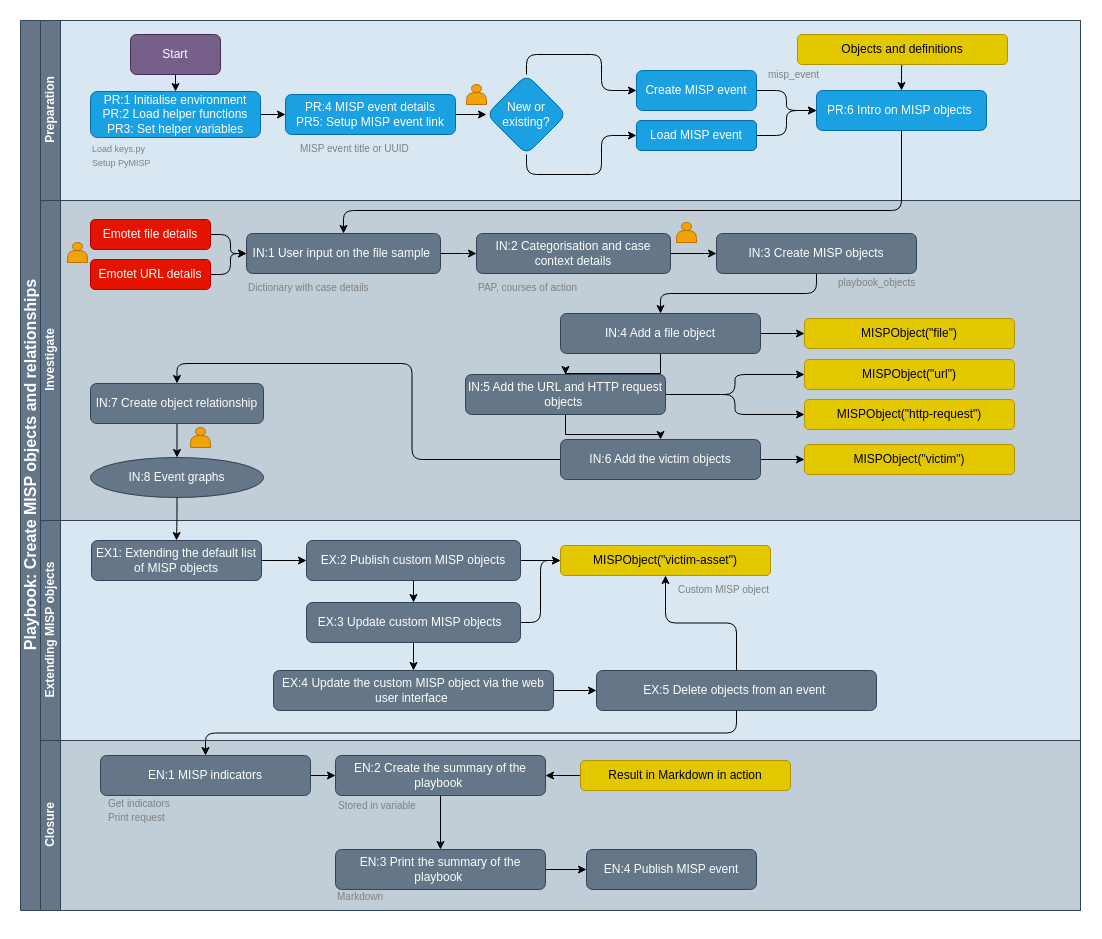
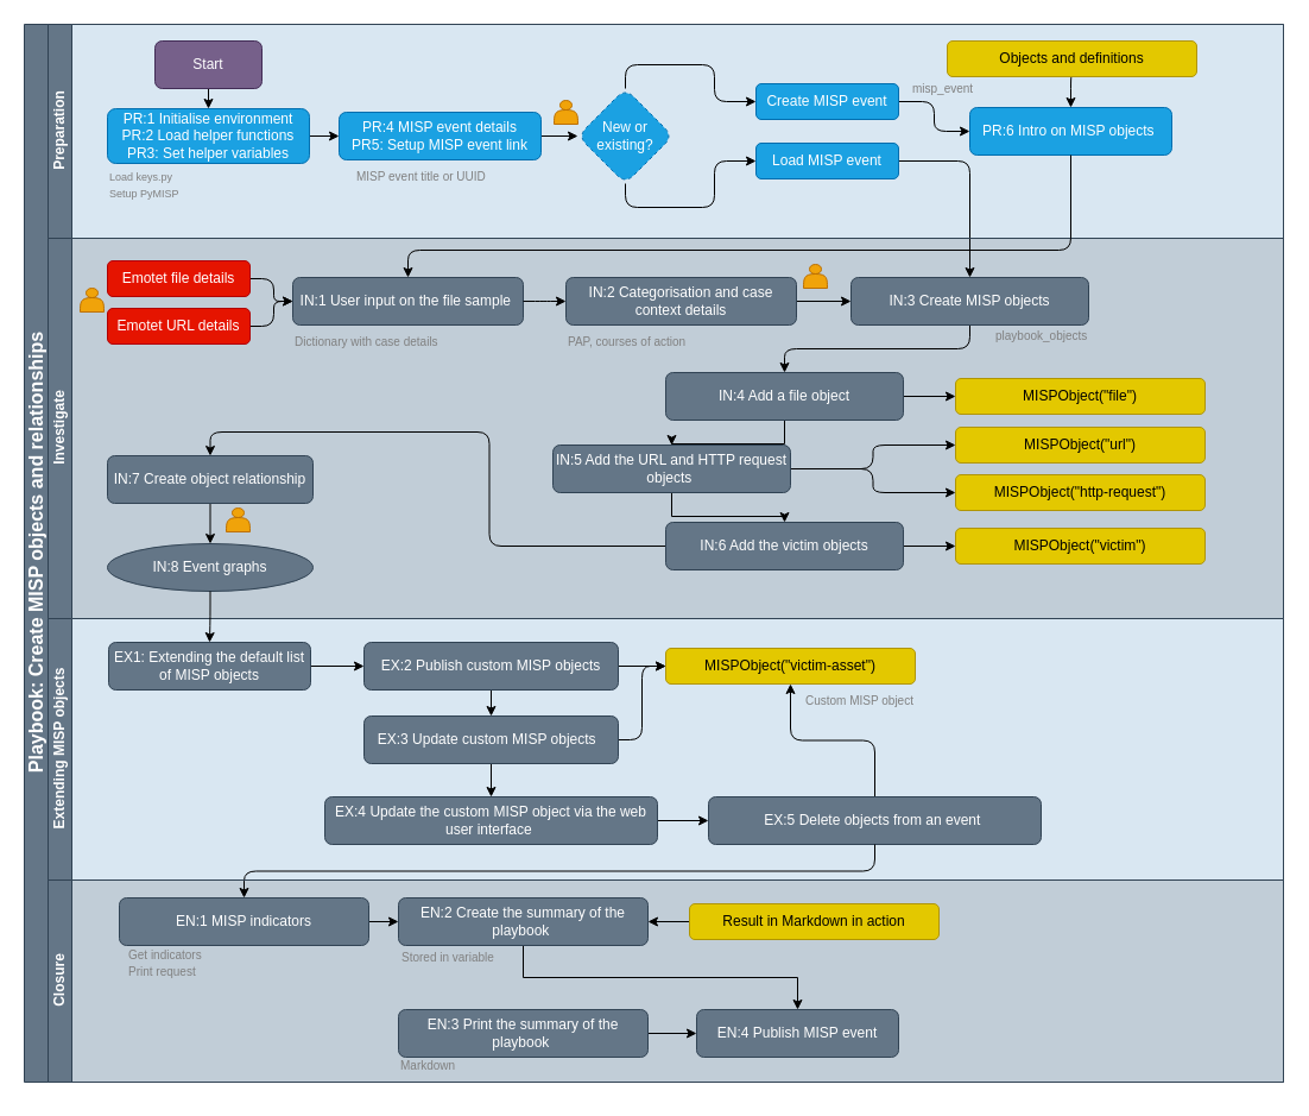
- <mxCell id="16" value="Create MISP event" style="rounded=1;whiteSpace=wrap;html=1;fillColor=#1ba1e2;strokeColor=#006EAF;fontColor=#ffffff;" parent="3" vertex="1"><mxGeometry x="596" y="50" width="120" height="40" as="geometry" /></mxCell>
+ <mxCell id="16" value="Create MISP event" style="rounded=1;whiteSpace=wrap;html=1;fillColor=#1ba1e2;strokeColor=#006EAF;fontColor=#ffffff;" parent="3" vertex="1"><mxGeometry x="596" y="50" width="120" height="30" as="geometry" /></mxCell>
- <mxCell id="11" value="New or existing?" style="rhombus;whiteSpace=wrap;html=1;rounded=1;fontColor=#ffffff;strokeColor=#006EAF;fillColor=#1ba1e2;" parent="3" vertex="1"><mxGeometry x="446" y="54" width="80" height="80" as="geometry" /></mxCell>
+ <mxCell id="11" value="New or existing?" style="rhombus;whiteSpace=wrap;html=1;rounded=1;fontColor=#ffffff;strokeColor=#006EAF;fillColor=#1ba1e2;dashed=1;" parent="3" vertex="1"><mxGeometry x="446" y="54" width="80" height="80" as="geometry" /></mxCell>
- <mxCell id="17" style="edgeStyle=orthogonalEdgeStyle;rounded=1;orthogonalLoop=1;jettySize=auto;html=1;exitX=1;exitY=0.5;exitDx=0;exitDy=0;entryX=0;entryY=0.5;entryDx=0;entryDy=0;fontSize=9;fontColor=#808080;" parent="3" source="18" target="14" edge="1"><mxGeometry relative="1" as="geometry" /></mxCell>
+ <mxCell id="17" style="edgeStyle=orthogonalEdgeStyle;rounded=1;orthogonalLoop=1;jettySize=auto;html=1;exitX=1;exitY=0.5;exitDx=0;exitDy=0;fontSize=9;fontColor=#808080;" parent="3" source="18" target="38" edge="1"><mxGeometry relative="1" as="geometry" /></mxCell>
- <mxCell id="96" style="edgeStyle=orthogonalEdgeStyle;rounded=0;orthogonalLoop=1;jettySize=auto;html=1;exitX=0.5;exitY=1;exitDx=0;exitDy=0;entryX=0.5;entryY=0;entryDx=0;entryDy=0;" edge="1" parent="85" source="97" target="100"><mxGeometry relative="1" as="geometry" /></mxCell>
+ <mxCell id="96" style="edgeStyle=orthogonalEdgeStyle;rounded=0;orthogonalLoop=1;jettySize=auto;html=1;exitX=0.5;exitY=1;exitDx=0;exitDy=0;" edge="1" parent="85" source="97" target="95"><mxGeometry relative="1" as="geometry" /></mxCell>
